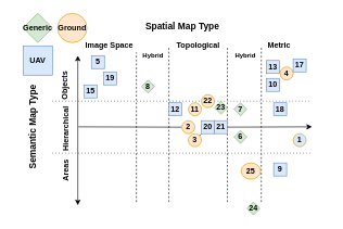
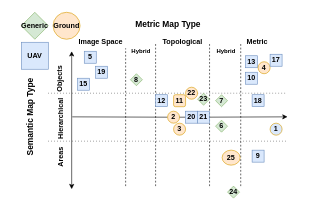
- <mxCell id="2" value="Spatial Map Type" style="text;html=1;strokeColor=none;fillColor=none;align=center;verticalAlign=middle;whiteSpace=wrap;rounded=0;fontSize=14;fontStyle=1" parent="1" vertex="1"><mxGeometry x="120" y="20" width="320" height="40" as="geometry" /></mxCell>
+ <mxCell id="2" value="Metric Map Type" style="text;html=1;strokeColor=none;fillColor=none;align=center;verticalAlign=middle;whiteSpace=wrap;rounded=0;fontSize=14;fontStyle=1" parent="1" vertex="1"><mxGeometry x="120" y="20" width="320" height="40" as="geometry" /></mxCell>
- <mxCell id="34" value="11" style="ellipse;whiteSpace=wrap;html=1;aspect=fixed;fontSize=12;align=center;fontStyle=1;fillColor=#ffe6cc;strokeColor=#d79b00;" parent="1" vertex="1"><mxGeometry x="289" y="157.5" width="20" height="20" as="geometry" /></mxCell>
+ <mxCell id="34" value="11" style="whiteSpace=wrap;html=1;aspect=fixed;fontSize=12;align=center;fontStyle=1;fillColor=#ffe6cc;strokeColor=#d79b00;rounded=1;" parent="1" vertex="1"><mxGeometry x="289" y="157.5" width="20" height="20" as="geometry" /></mxCell>
- <mxCell id="29" style="rounded=0;orthogonalLoop=1;jettySize=auto;html=1;startArrow=none;startFill=0;endArrow=none;endFill=0;fontSize=12;" parent="1" source="31" target="30" edge="1"><mxGeometry relative="1" as="geometry"><mxPoint x="120" y="194.43" as="targetPoint" /><mxPoint x="479" y="194.43" as="sourcePoint" /></mxGeometry></mxCell>
+ <mxCell id="29" style="rounded=0;orthogonalLoop=1;jettySize=auto;html=1;startArrow=none;startFill=0;endArrow=none;endFill=0;fontSize=12;" parent="1" source="31" target="28" edge="1"><mxGeometry relative="1" as="geometry"><mxPoint x="120" y="194.43" as="targetPoint" /><mxPoint x="479" y="194.43" as="sourcePoint" /></mxGeometry></mxCell>
